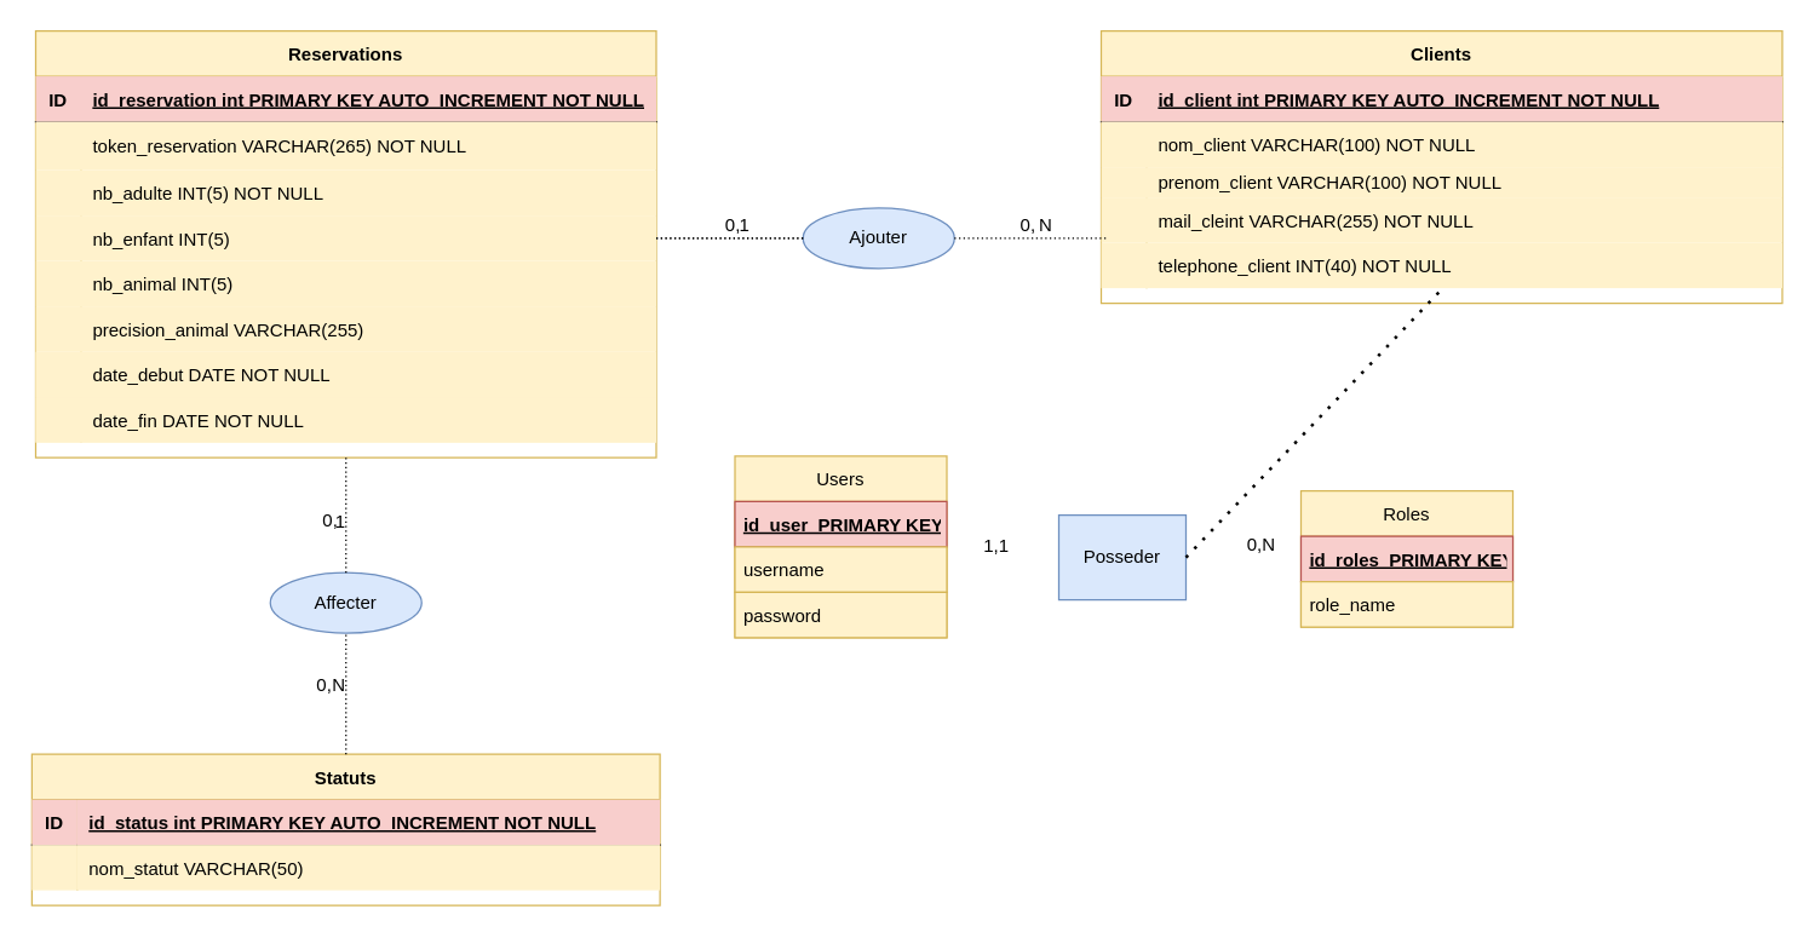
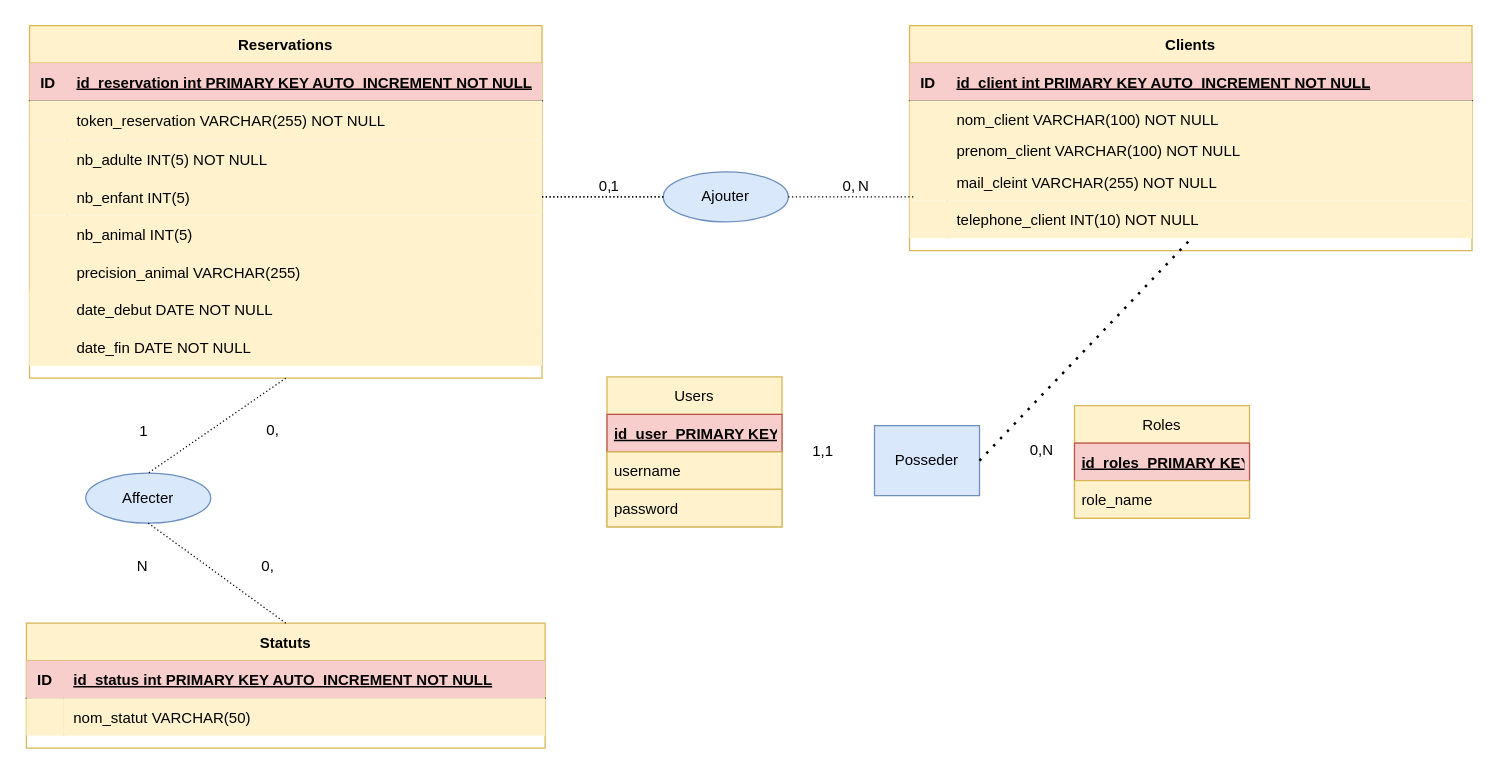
- <mxCell id="8" value="token_reservation VARCHAR(265) NOT NULL" style="shape=partialRectangle;overflow=hidden;connectable=0;fillColor=#fff2cc;top=0;left=0;bottom=0;right=0;align=left;spacingLeft=6;strokeColor=#d6b656;" parent="6" vertex="1"><mxGeometry x="30" width="380" height="32" as="geometry"><mxRectangle width="380" height="32" as="alternateBounds" /></mxGeometry></mxCell>
+ <mxCell id="8" value="token_reservation VARCHAR(255) NOT NULL" style="shape=partialRectangle;overflow=hidden;connectable=0;fillColor=#fff2cc;top=0;left=0;bottom=0;right=0;align=left;spacingLeft=6;strokeColor=#d6b656;" parent="6" vertex="1"><mxGeometry x="30" width="380" height="32" as="geometry"><mxRectangle width="380" height="32" as="alternateBounds" /></mxGeometry></mxCell>
- <mxCell id="42" value="telephone_client INT(40) NOT NULL" style="shape=partialRectangle;connectable=0;fillColor=#fff2cc;top=0;left=0;bottom=0;right=0;align=left;spacingLeft=6;overflow=hidden;strokeColor=#d6b656;" parent="40" vertex="1"><mxGeometry x="30" width="420" height="30" as="geometry"><mxRectangle width="420" height="30" as="alternateBounds" /></mxGeometry></mxCell>
+ <mxCell id="42" value="telephone_client INT(10) NOT NULL" style="shape=partialRectangle;connectable=0;fillColor=#fff2cc;top=0;left=0;bottom=0;right=0;align=left;spacingLeft=6;overflow=hidden;strokeColor=#d6b656;" parent="40" vertex="1"><mxGeometry x="30" width="420" height="30" as="geometry"><mxRectangle width="420" height="30" as="alternateBounds" /></mxGeometry></mxCell>
- <mxCell id="51" value="Affecter" style="ellipse;whiteSpace=wrap;html=1;align=center;fillColor=#dae8fc;strokeColor=#6c8ebf;" parent="1" vertex="1"><mxGeometry x="178" y="378" width="100" height="40" as="geometry" /></mxCell>
+ <mxCell id="51" value="Affecter" style="ellipse;whiteSpace=wrap;html=1;align=center;fillColor=#dae8fc;strokeColor=#6c8ebf;" parent="1" vertex="1"><mxGeometry x="68" y="378" width="100" height="40" as="geometry" /></mxCell>
